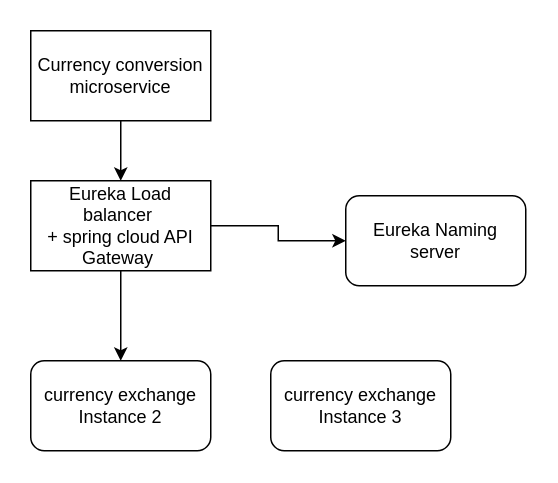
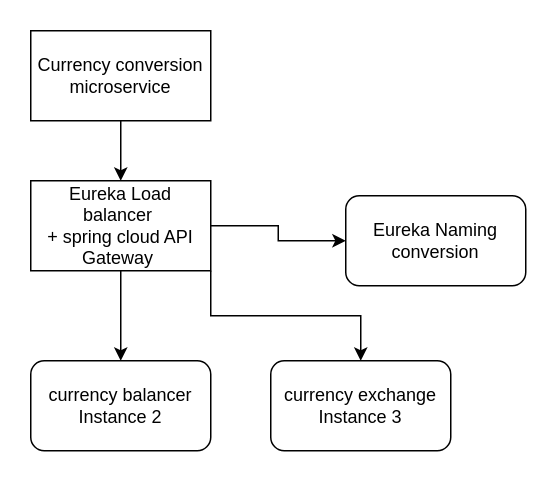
- <mxCell id="10" value="Eureka Naming server" style="rounded=1;whiteSpace=wrap;html=1;" parent="1" vertex="1"><mxGeometry x="230" y="130" width="120" height="60" as="geometry" /></mxCell>
+ <mxCell id="10" value="Eureka Naming conversion" style="rounded=1;whiteSpace=wrap;html=1;" parent="1" vertex="1"><mxGeometry x="230" y="130" width="120" height="60" as="geometry" /></mxCell>
+ <mxCell id="5" style="edgeStyle=orthogonalEdgeStyle;rounded=0;orthogonalLoop=1;jettySize=auto;html=1;exitX=1;exitY=1;exitDx=0;exitDy=0;" parent="1" source="7" target="9" edge="1"><mxGeometry relative="1" as="geometry" /></mxCell>
- <mxCell id="8" value="currency exchange Instance 2" style="rounded=1;whiteSpace=wrap;html=1;" parent="1" vertex="1"><mxGeometry x="20" y="240" width="120" height="60" as="geometry" /></mxCell>
+ <mxCell id="8" value="currency balancer Instance 2" style="rounded=1;whiteSpace=wrap;html=1;" parent="1" vertex="1"><mxGeometry x="20" y="240" width="120" height="60" as="geometry" /></mxCell>
